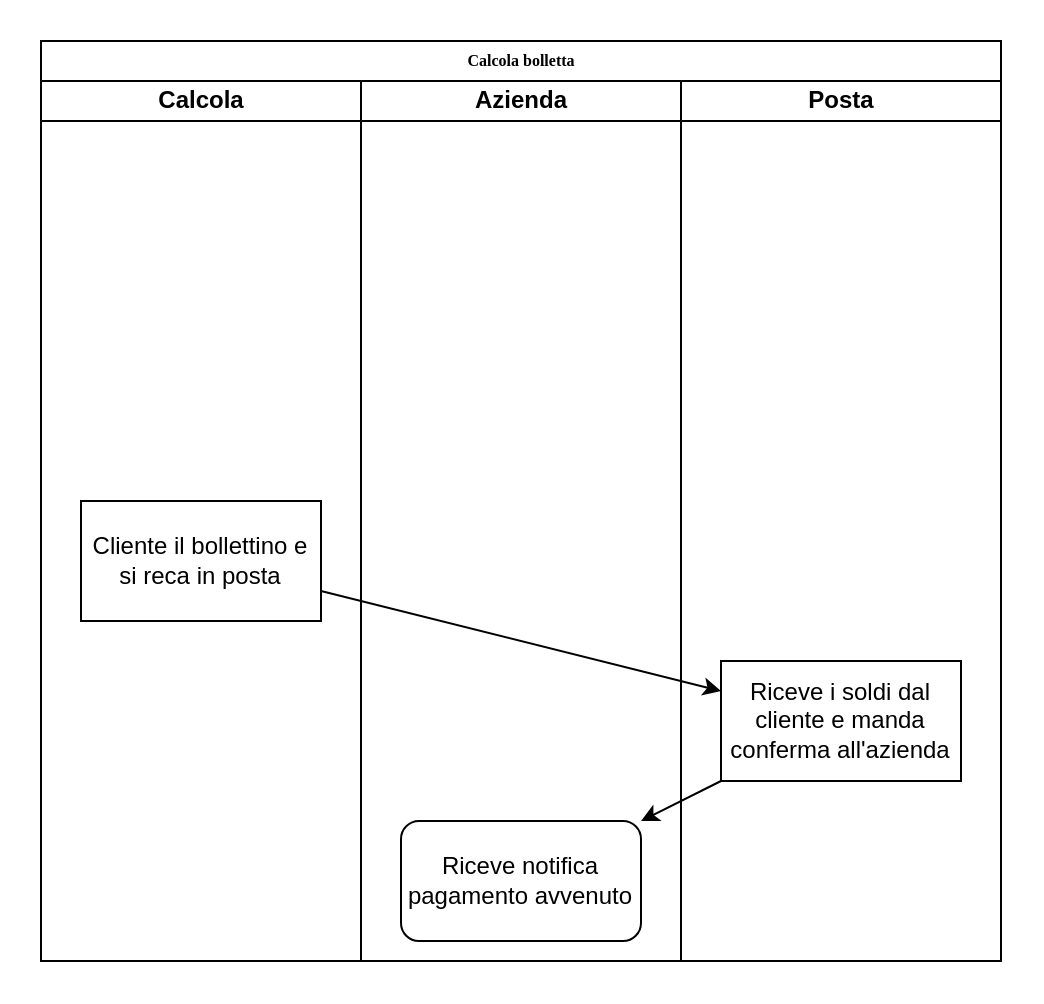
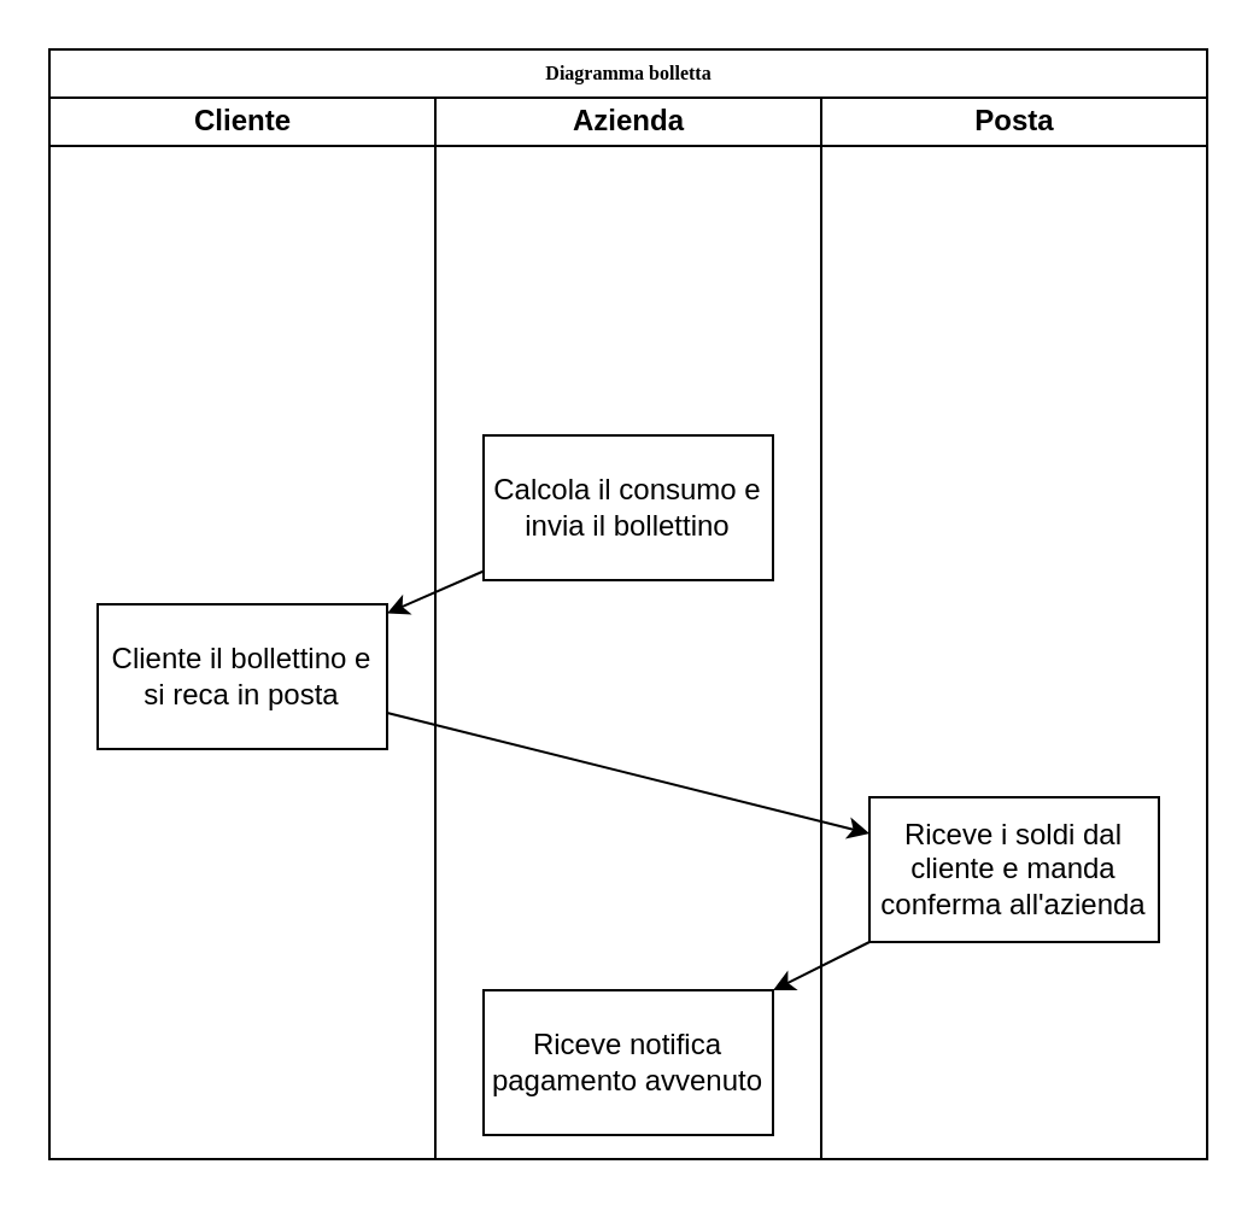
- <mxCell id="2" value="Calcola bolletta" style="swimlane;html=1;childLayout=stackLayout;startSize=20;rounded=0;shadow=0;labelBackgroundColor=none;strokeWidth=1;fontFamily=Verdana;fontSize=8;align=center;" parent="1" vertex="1"><mxGeometry x="20" y="20" width="480" height="460" as="geometry"><mxRectangle x="70" y="50" width="50" height="20" as="alternateBounds" /></mxGeometry></mxCell>
+ <mxCell id="2" value="Diagramma bolletta" style="swimlane;html=1;childLayout=stackLayout;startSize=20;rounded=0;shadow=0;labelBackgroundColor=none;strokeWidth=1;fontFamily=Verdana;fontSize=8;align=center;" parent="1" vertex="1"><mxGeometry x="20" y="20" width="480" height="460" as="geometry"><mxRectangle x="70" y="50" width="50" height="20" as="alternateBounds" /></mxGeometry></mxCell>
- <mxCell id="3" value="Calcola" style="swimlane;html=1;startSize=20;" parent="2" vertex="1"><mxGeometry y="20" width="160" height="440" as="geometry" /></mxCell>
+ <mxCell id="3" value="Cliente" style="swimlane;html=1;startSize=20;" parent="2" vertex="1"><mxGeometry y="20" width="160" height="440" as="geometry" /></mxCell>
+ <mxCell id="6" value="Calcola il consumo e invia il bollettino" style="rounded=0;whiteSpace=wrap;html=1;" vertex="1" parent="5"><mxGeometry x="20" y="140" width="120" height="60" as="geometry" /></mxCell>
+ <mxCell id="10" value="" style="endArrow=classic;html=1;" edge="1" parent="2" source="6" target="4"><mxGeometry width="50" height="50" relative="1" as="geometry"><mxPoint x="260" y="280" as="sourcePoint" /><mxPoint x="310" y="230" as="targetPoint" /></mxGeometry></mxCell>
- <mxCell id="7" value="Riceve notifica pagamento avvenuto" style="whiteSpace=wrap;html=1;rounded=1;" vertex="1" parent="5"><mxGeometry x="20" y="370" width="120" height="60" as="geometry" /></mxCell>
+ <mxCell id="7" value="Riceve notifica pagamento avvenuto" style="rounded=0;whiteSpace=wrap;html=1;" vertex="1" parent="5"><mxGeometry x="20" y="370" width="120" height="60" as="geometry" /></mxCell>
